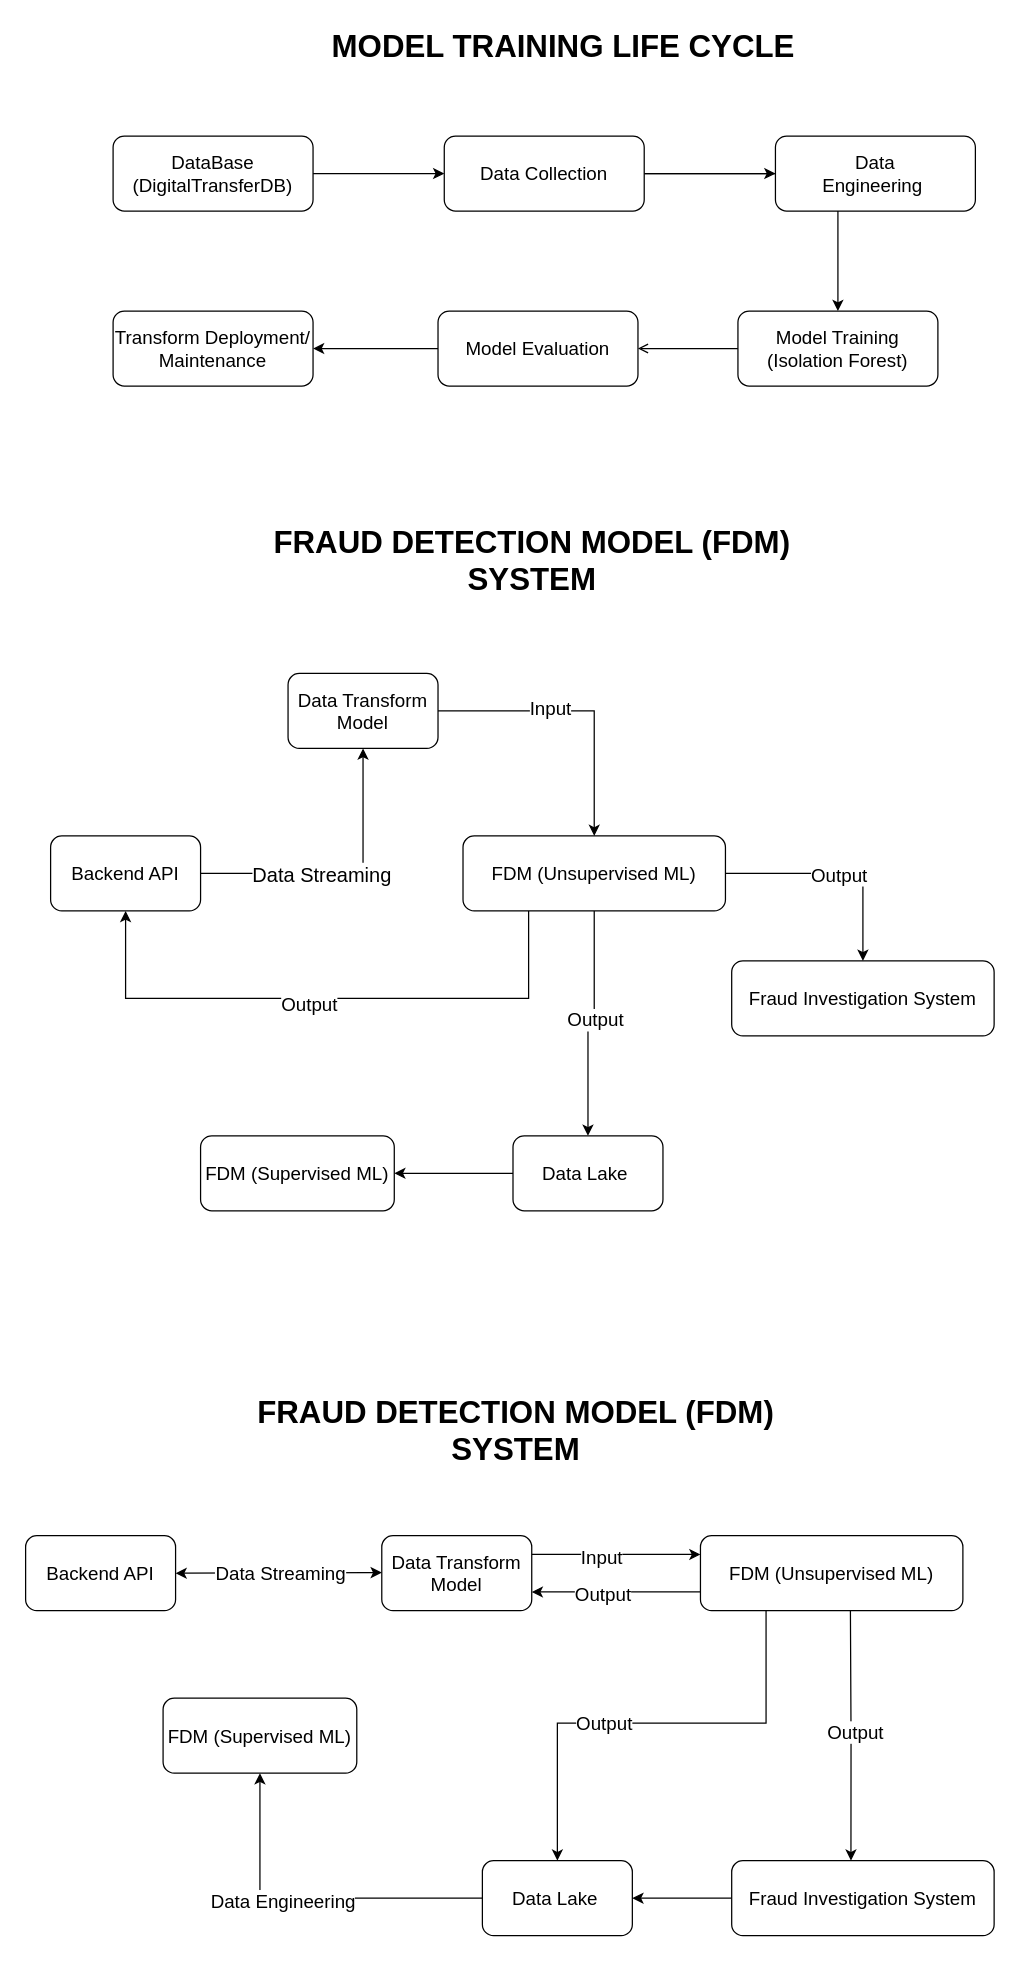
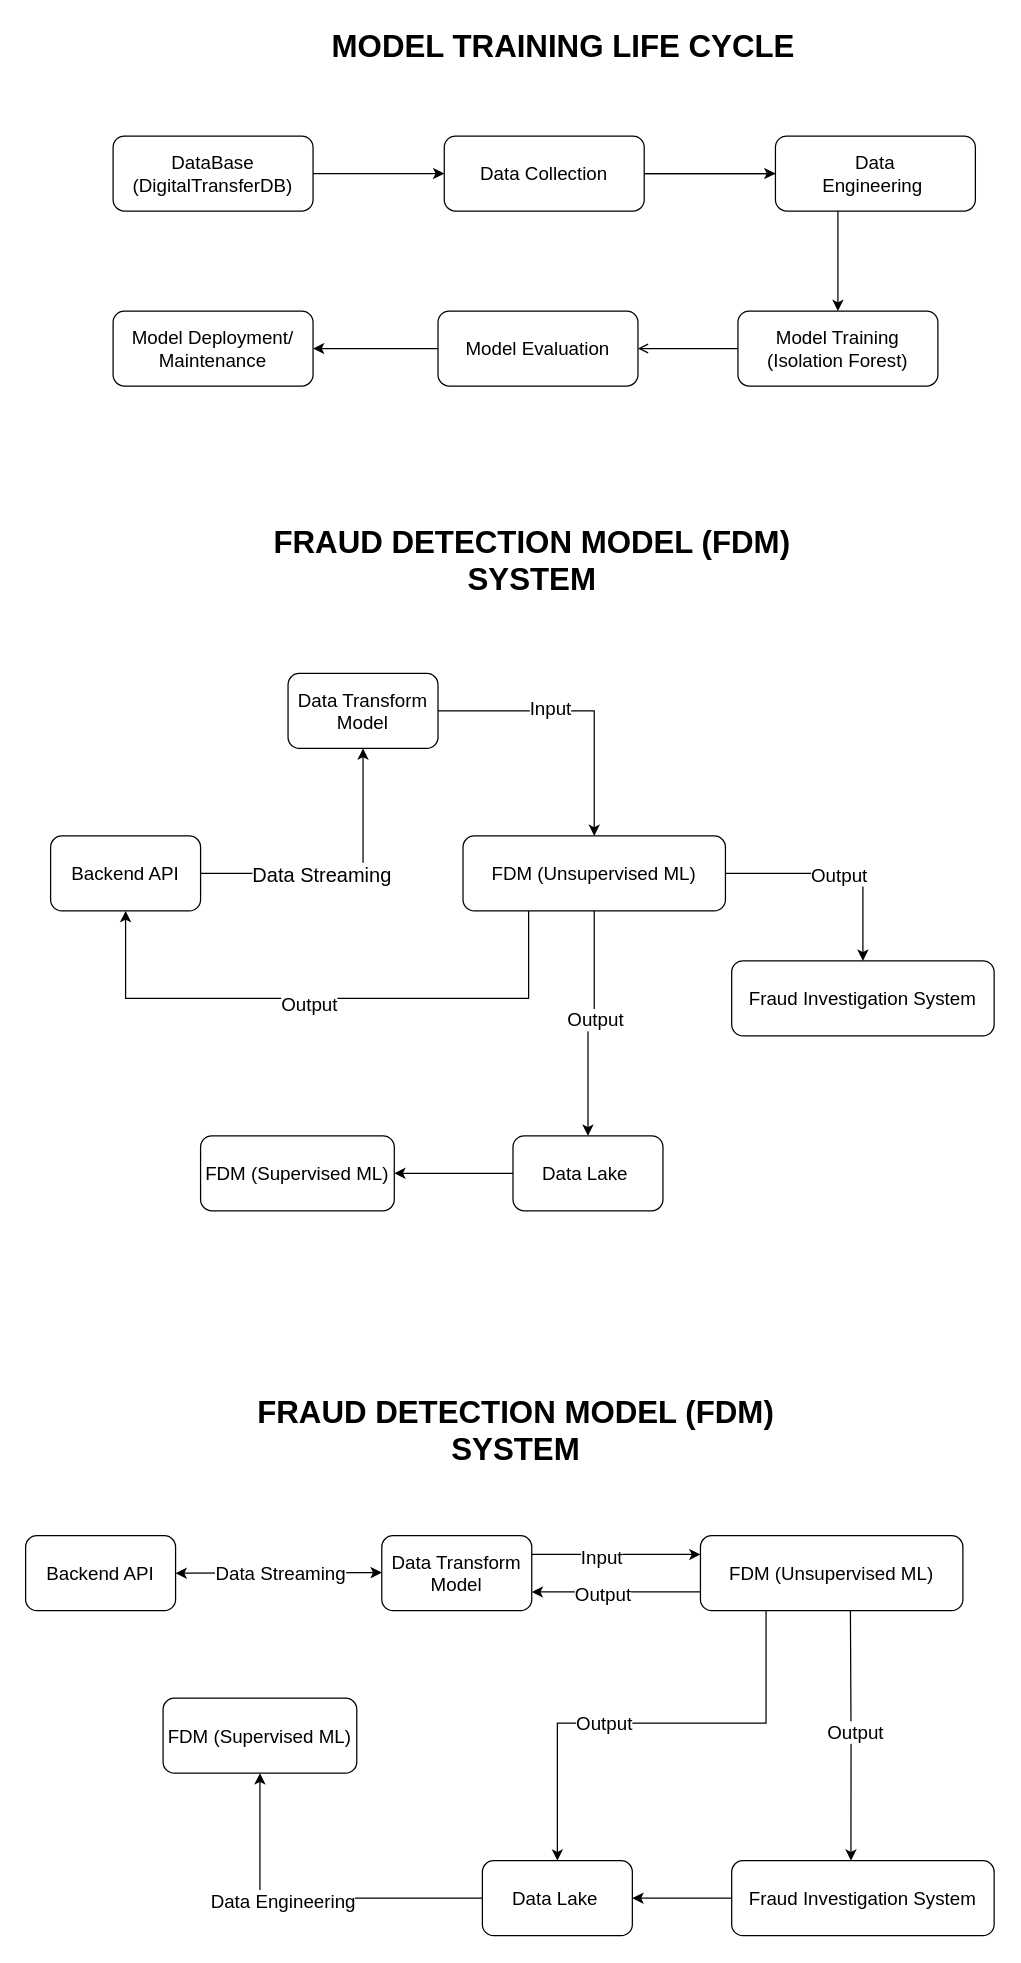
- <mxCell id="28" value="&lt;div style=&quot;&quot;&gt;&lt;span style=&quot;font-size: 15px; background-color: initial;&quot;&gt;Transform Deployment/&lt;/span&gt;&lt;/div&gt;&lt;div style=&quot;&quot;&gt;&lt;span style=&quot;font-size: 15px; background-color: initial;&quot;&gt;Maintenance&lt;/span&gt;&lt;/div&gt;" style="whiteSpace=wrap;html=1;rounded=1;align=center;" parent="1" vertex="1"><mxGeometry x="90" y="248" width="160" height="60" as="geometry" /></mxCell>
+ <mxCell id="28" value="&lt;div style=&quot;&quot;&gt;&lt;span style=&quot;font-size: 15px; background-color: initial;&quot;&gt;Model Deployment/&lt;/span&gt;&lt;/div&gt;&lt;div style=&quot;&quot;&gt;&lt;span style=&quot;font-size: 15px; background-color: initial;&quot;&gt;Maintenance&lt;/span&gt;&lt;/div&gt;" style="whiteSpace=wrap;html=1;rounded=1;align=center;" parent="1" vertex="1"><mxGeometry x="90" y="248" width="160" height="60" as="geometry" /></mxCell>
